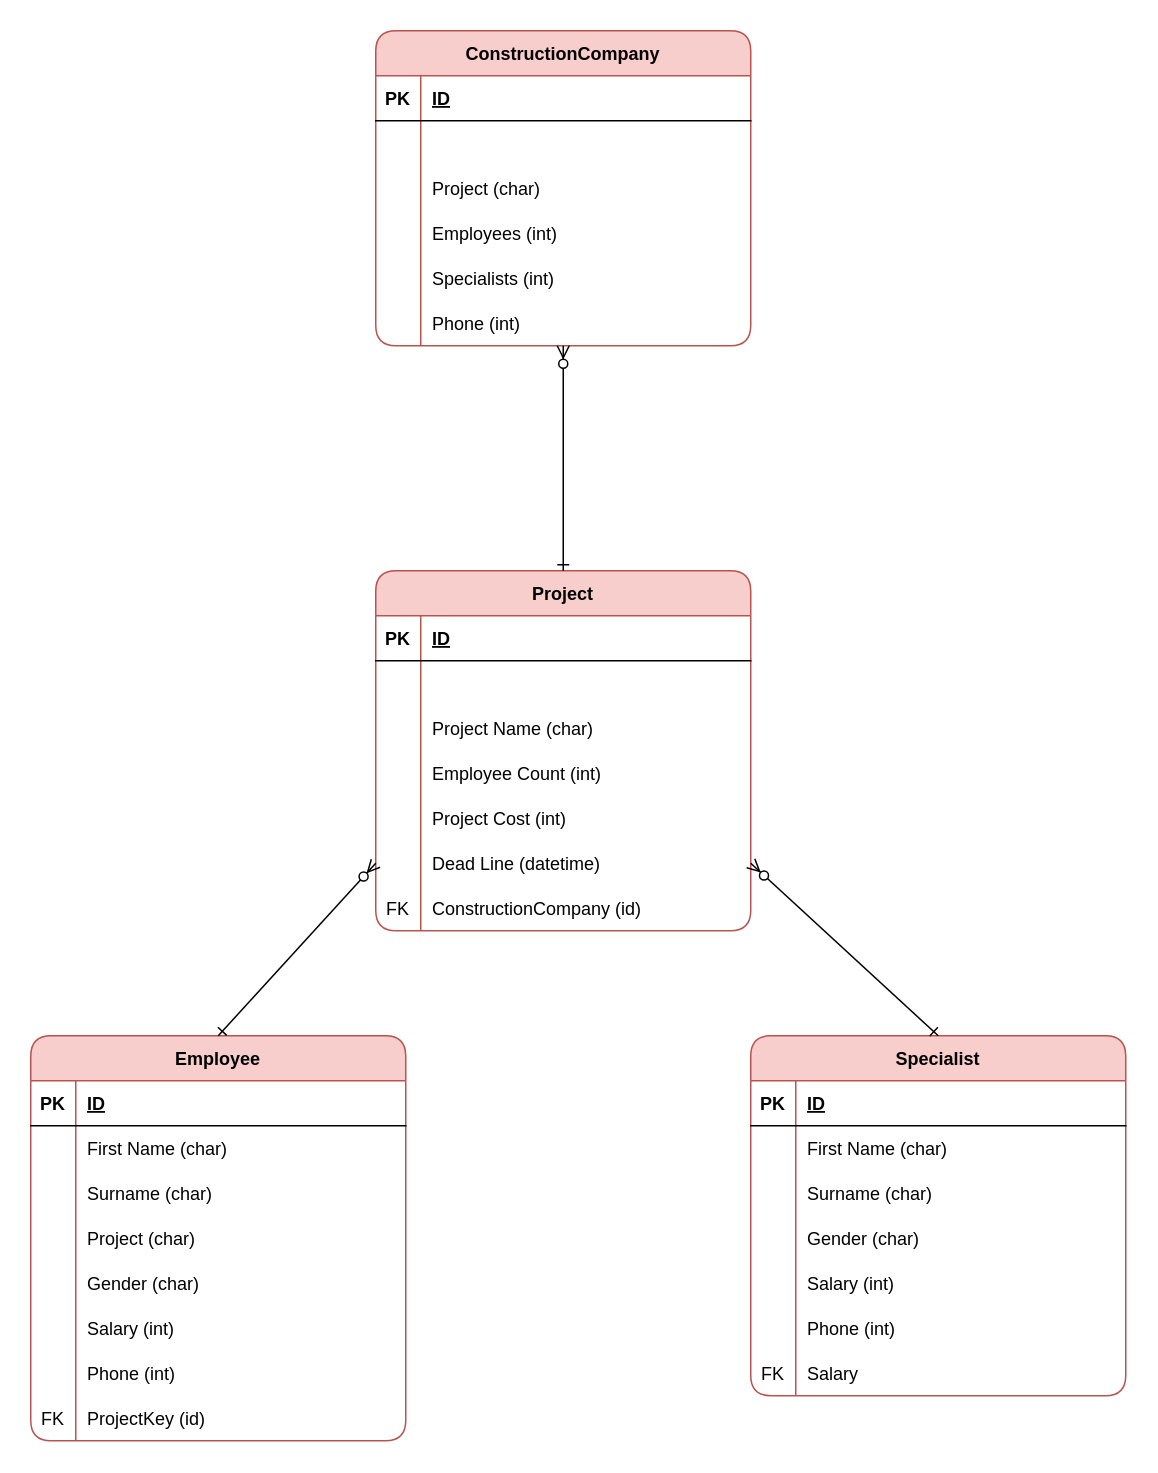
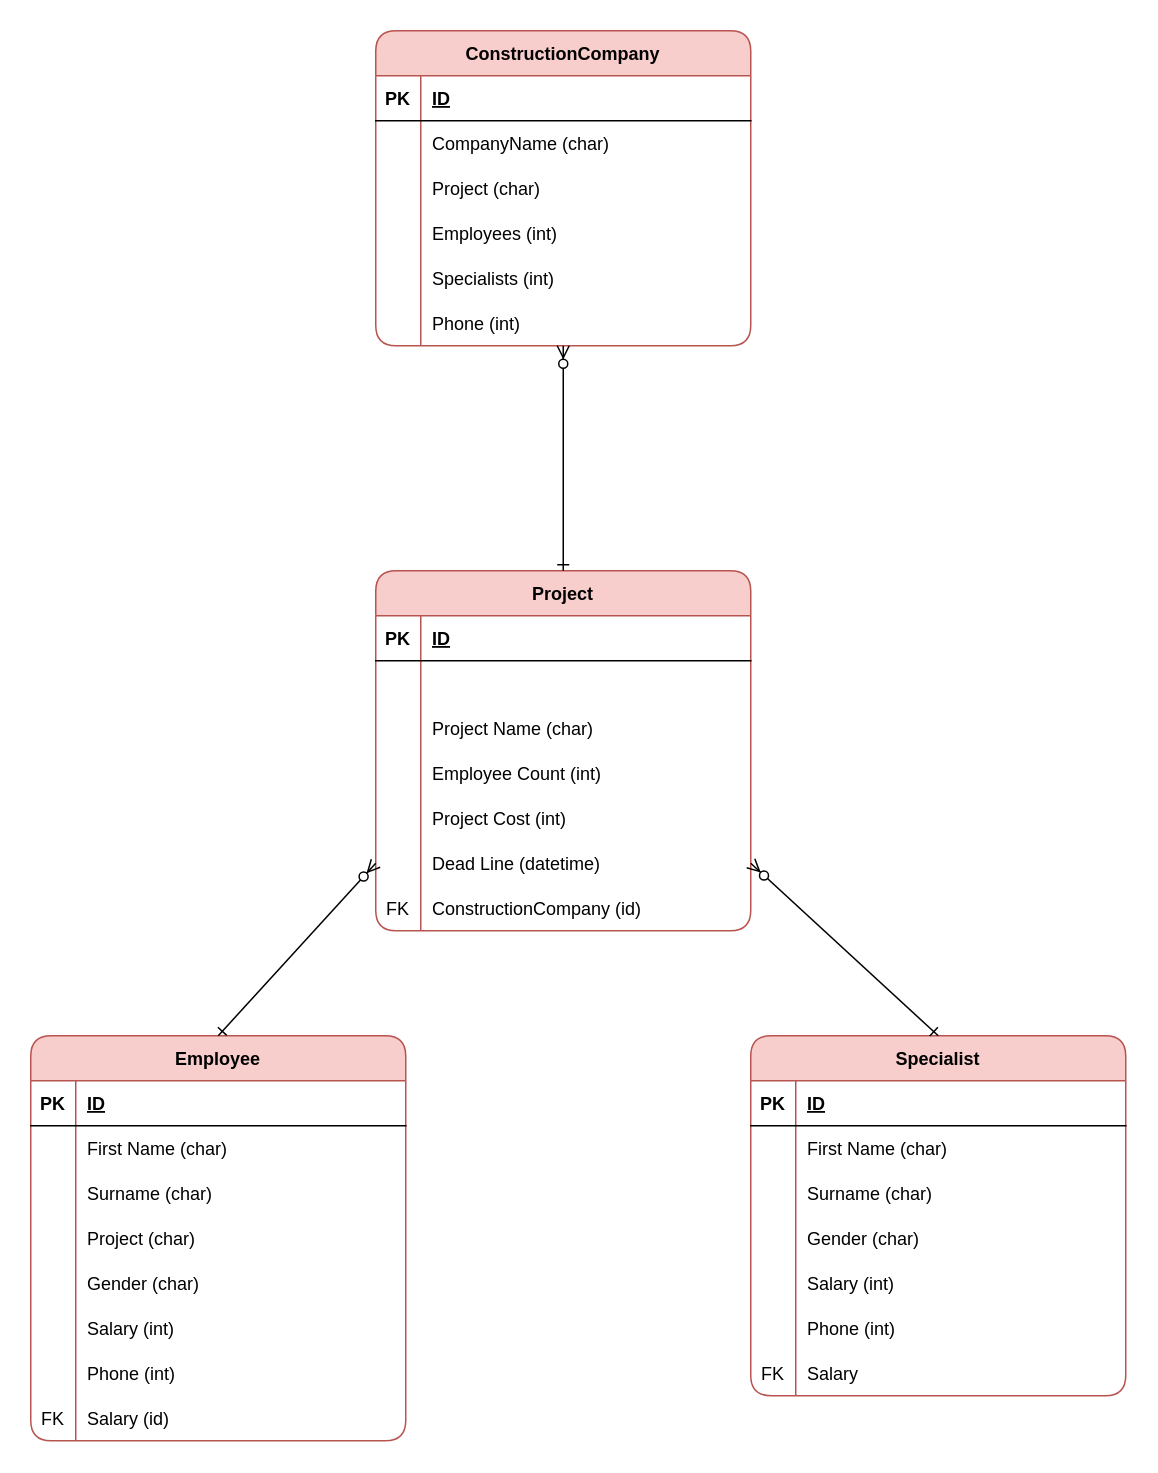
+ <mxCell id="76" value="CompanyName (char)" style="shape=partialRectangle;overflow=hidden;connectable=0;fillColor=none;top=0;left=0;bottom=0;right=0;align=left;spacingLeft=6;" vertex="1" parent="74"><mxGeometry x="30" width="220" height="30" as="geometry"><mxRectangle width="220" height="30" as="alternateBounds" /></mxGeometry></mxCell>
- <mxCell id="48" value="ProjectKey (id)" style="shape=partialRectangle;overflow=hidden;connectable=0;fillColor=none;top=0;left=0;bottom=0;right=0;align=left;spacingLeft=6;" vertex="1" parent="46"><mxGeometry x="30" width="220" height="30" as="geometry"><mxRectangle width="220" height="30" as="alternateBounds" /></mxGeometry></mxCell>
+ <mxCell id="48" value="Salary (id)" style="shape=partialRectangle;overflow=hidden;connectable=0;fillColor=none;top=0;left=0;bottom=0;right=0;align=left;spacingLeft=6;" vertex="1" parent="46"><mxGeometry x="30" width="220" height="30" as="geometry"><mxRectangle width="220" height="30" as="alternateBounds" /></mxGeometry></mxCell>
